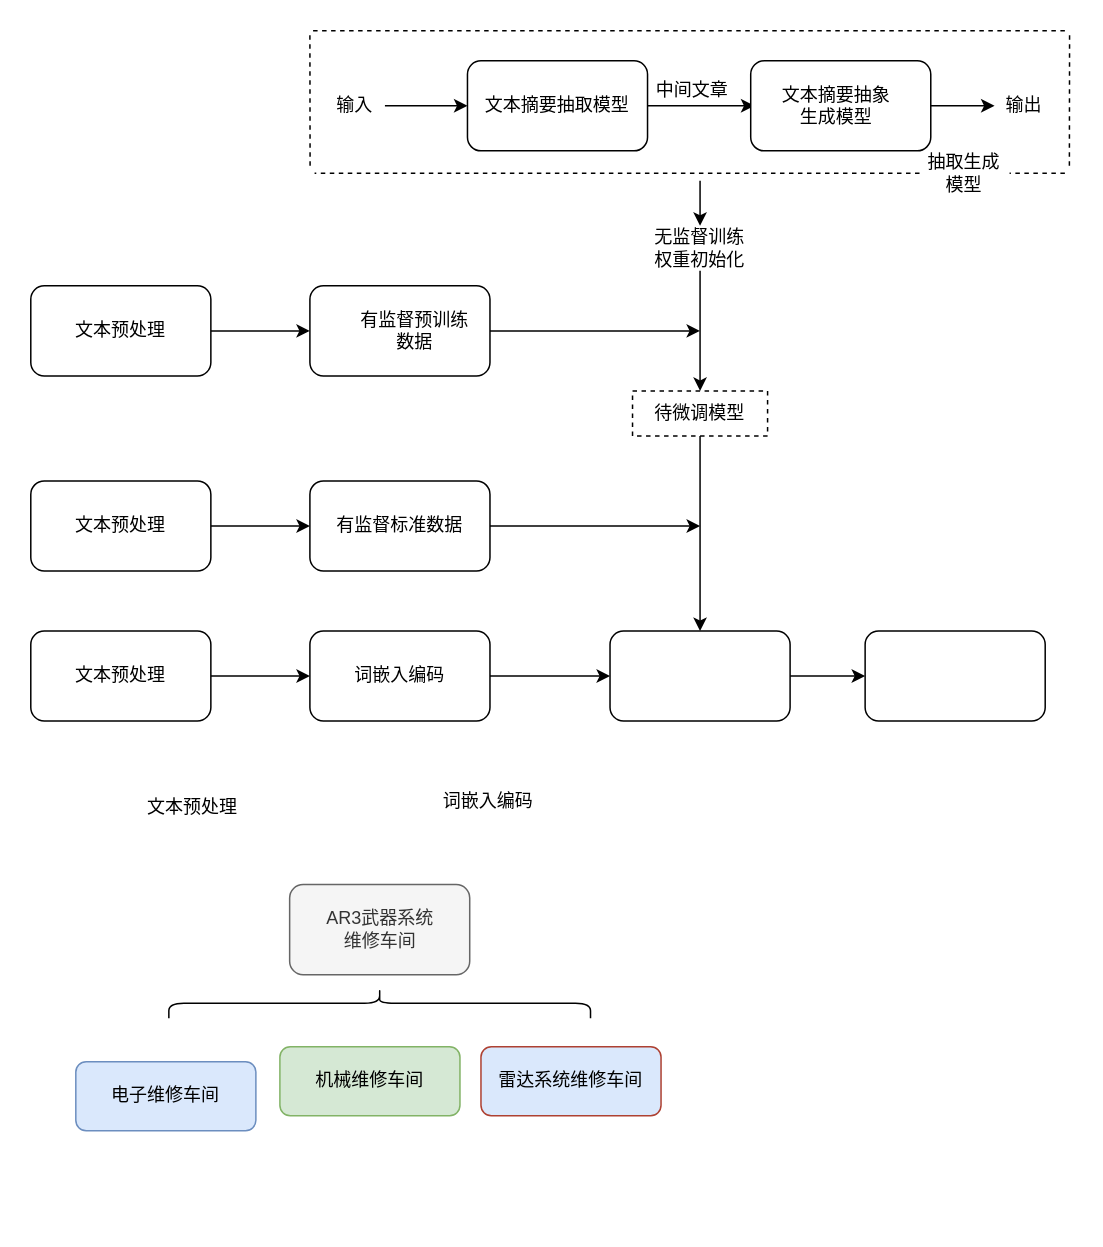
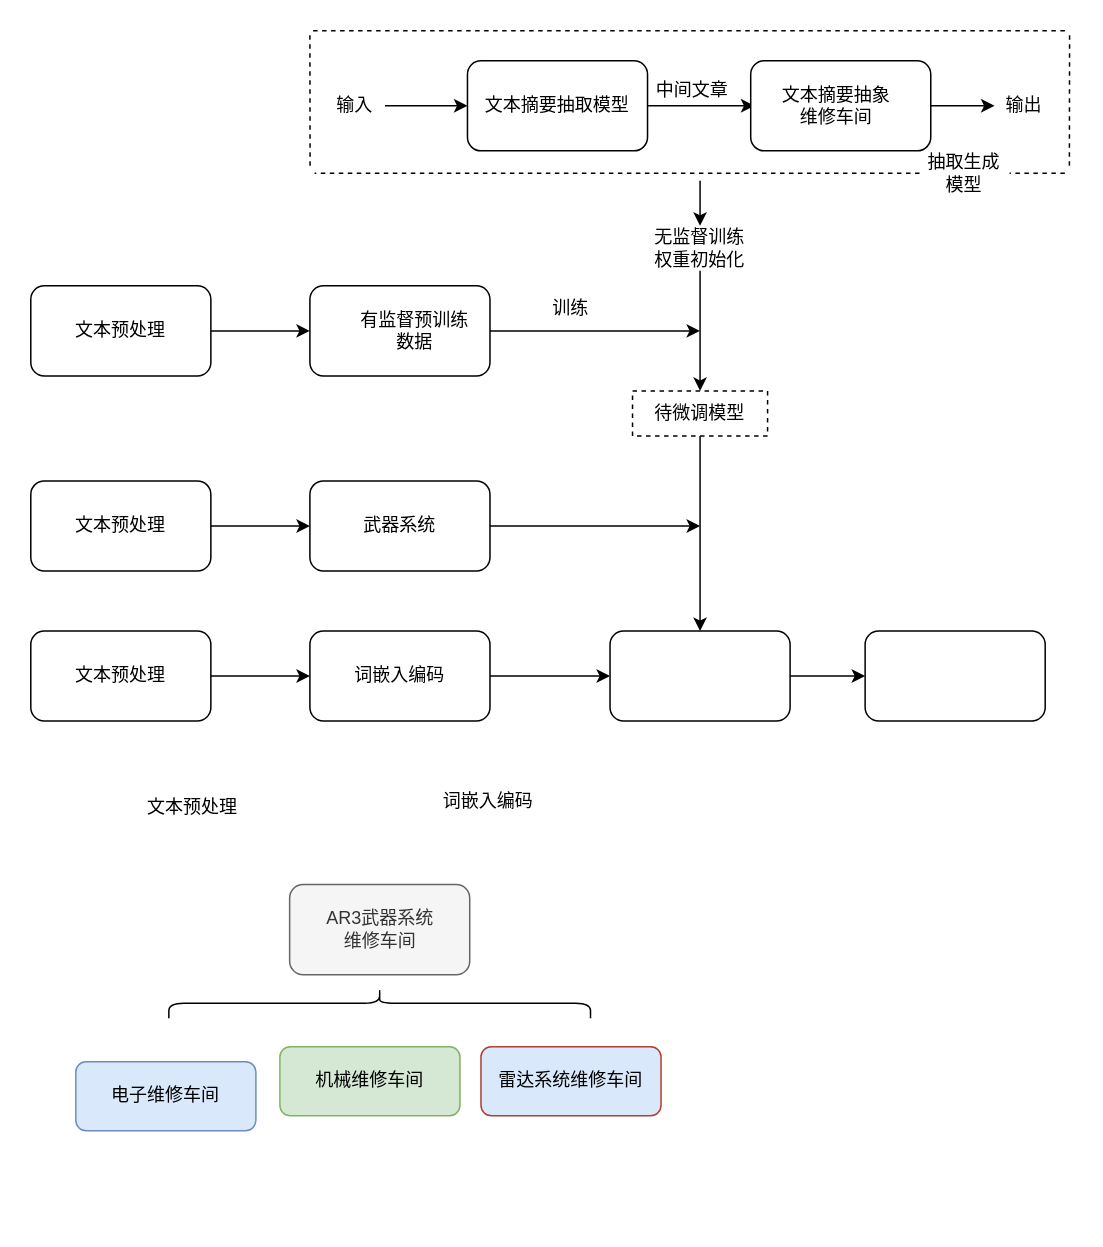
- <mxCell id="19" value="文本摘要抽象&lt;br&gt;生成模型" style="text;html=1;strokeColor=none;fillColor=none;align=center;verticalAlign=middle;whiteSpace=wrap;rounded=0;" parent="1" vertex="1"><mxGeometry x="502.25" y="55" width="110" height="30" as="geometry" /></mxCell>
+ <mxCell id="19" value="文本摘要抽象&lt;br&gt;维修车间" style="text;html=1;strokeColor=none;fillColor=none;align=center;verticalAlign=middle;whiteSpace=wrap;rounded=0;" parent="1" vertex="1"><mxGeometry x="502.25" y="55" width="110" height="30" as="geometry" /></mxCell>
+ <mxCell id="17" value="训练" style="text;html=1;strokeColor=none;fillColor=none;align=center;verticalAlign=middle;whiteSpace=wrap;rounded=0;" parent="1" vertex="1"><mxGeometry x="350" y="190" width="60" height="30" as="geometry" /></mxCell>
- <mxCell id="35" value="有监督标准数据" style="text;html=1;strokeColor=none;fillColor=none;align=center;verticalAlign=middle;whiteSpace=wrap;rounded=0;" parent="1" vertex="1"><mxGeometry x="221" y="335" width="90" height="30" as="geometry" /></mxCell>
+ <mxCell id="35" value="武器系统" style="text;html=1;strokeColor=none;fillColor=none;align=center;verticalAlign=middle;whiteSpace=wrap;rounded=0;" parent="1" vertex="1"><mxGeometry x="221" y="335" width="90" height="30" as="geometry" /></mxCell>
